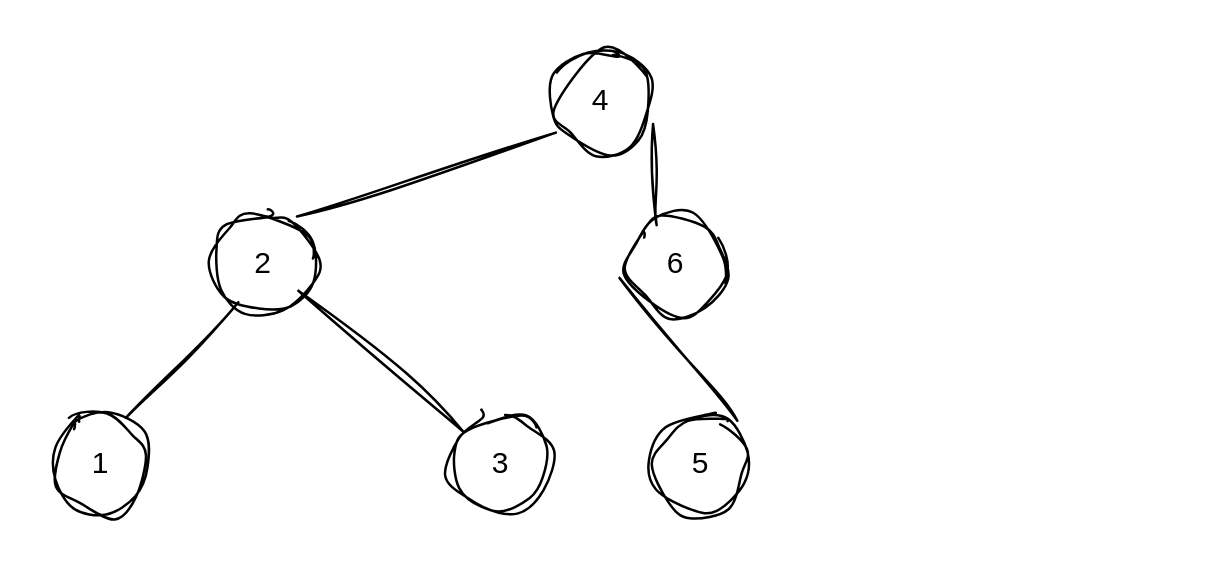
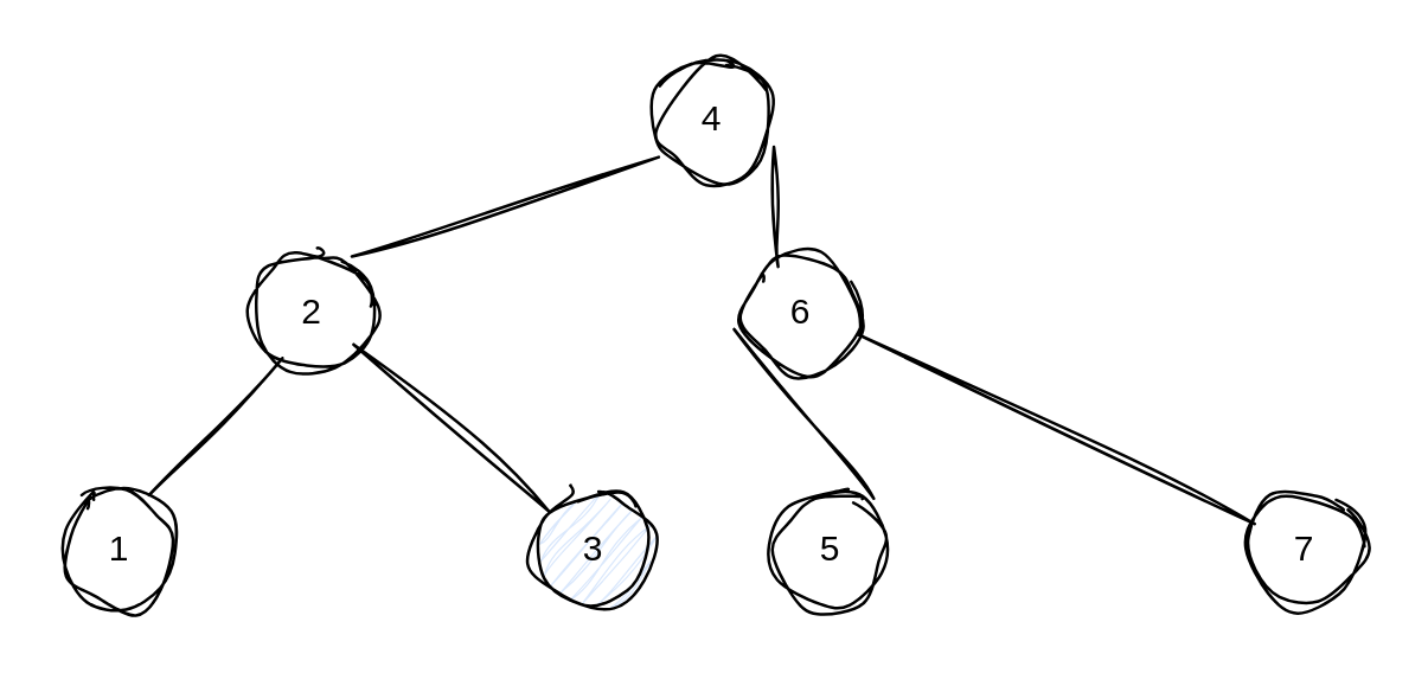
+ <mxCell id="14" value="" style="endArrow=none;html=1;rounded=0;exitX=0.075;exitY=0.282;exitDx=0;exitDy=0;exitPerimeter=0;entryX=0.975;entryY=0.682;entryDx=0;entryDy=0;entryPerimeter=0;sketch=1;curveFitting=1;jiggle=2;" parent="1" source="7" target="6" edge="1"><mxGeometry width="50" height="50" relative="1" as="geometry"><mxPoint x="163" y="116" as="sourcePoint" /><mxPoint x="252" y="27" as="targetPoint" /></mxGeometry></mxCell>
- <mxCell id="4" value="3" style="ellipse;whiteSpace=wrap;html=1;aspect=fixed;sketch=1;curveFitting=1;jiggle=2;" parent="1" vertex="1"><mxGeometry x="180" y="165" width="40" height="40" as="geometry" /></mxCell>
+ <mxCell id="4" value="3" style="ellipse;whiteSpace=wrap;html=1;aspect=fixed;sketch=1;curveFitting=1;jiggle=2;fillColor=#dae8fc;" parent="1" vertex="1"><mxGeometry x="180" y="165" width="40" height="40" as="geometry" /></mxCell>
+ <mxCell id="7" value="7" style="ellipse;whiteSpace=wrap;html=1;aspect=fixed;sketch=1;curveFitting=1;jiggle=2;" parent="1" vertex="1"><mxGeometry x="420" y="165" width="40" height="40" as="geometry" /></mxCell>
